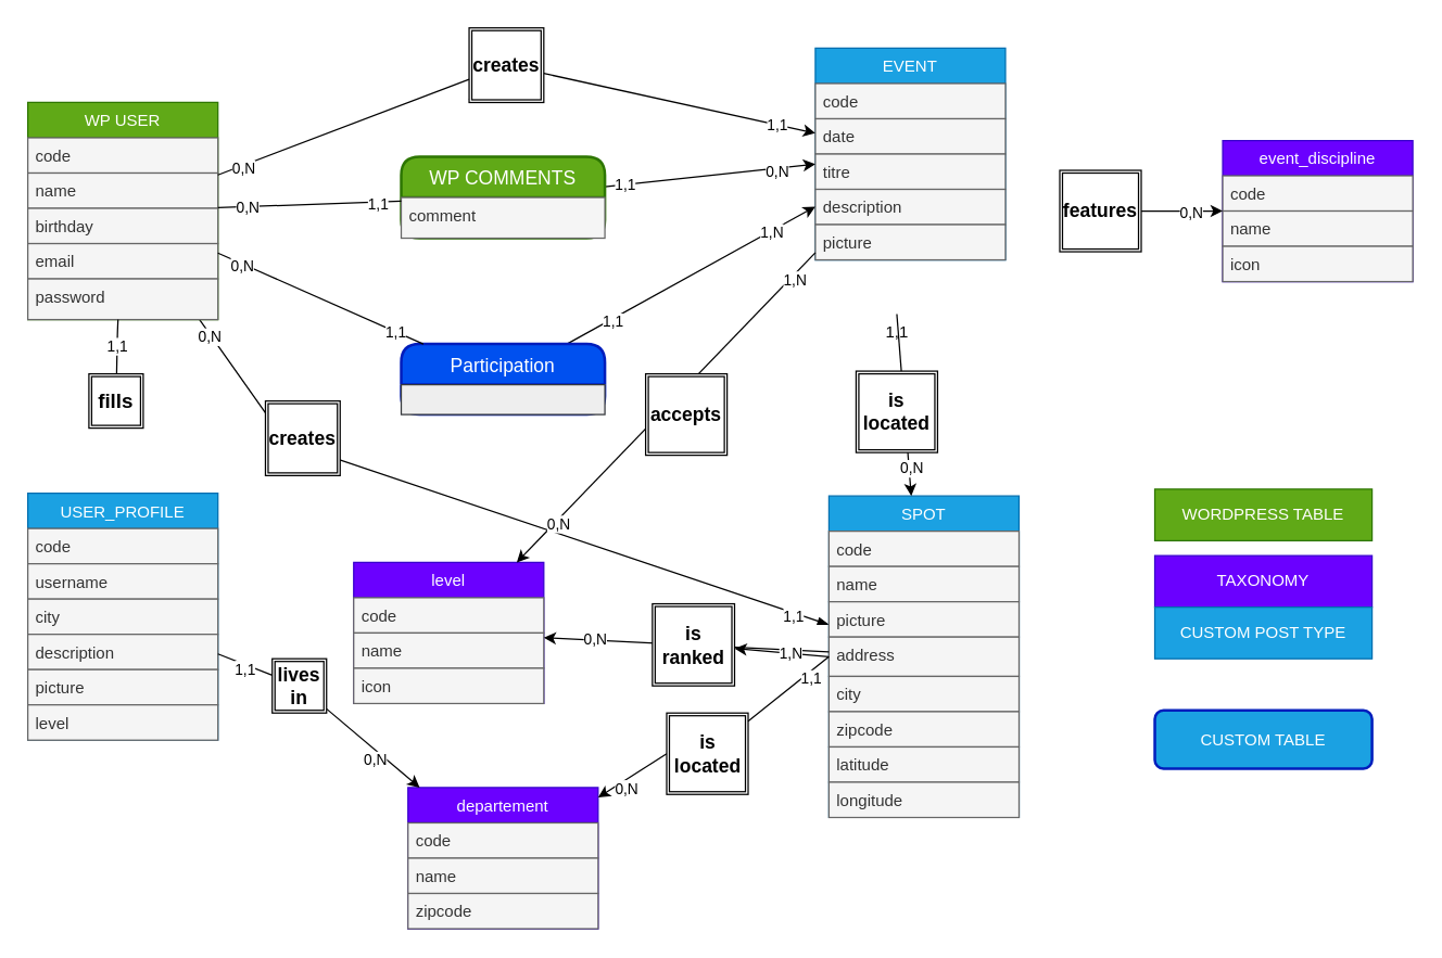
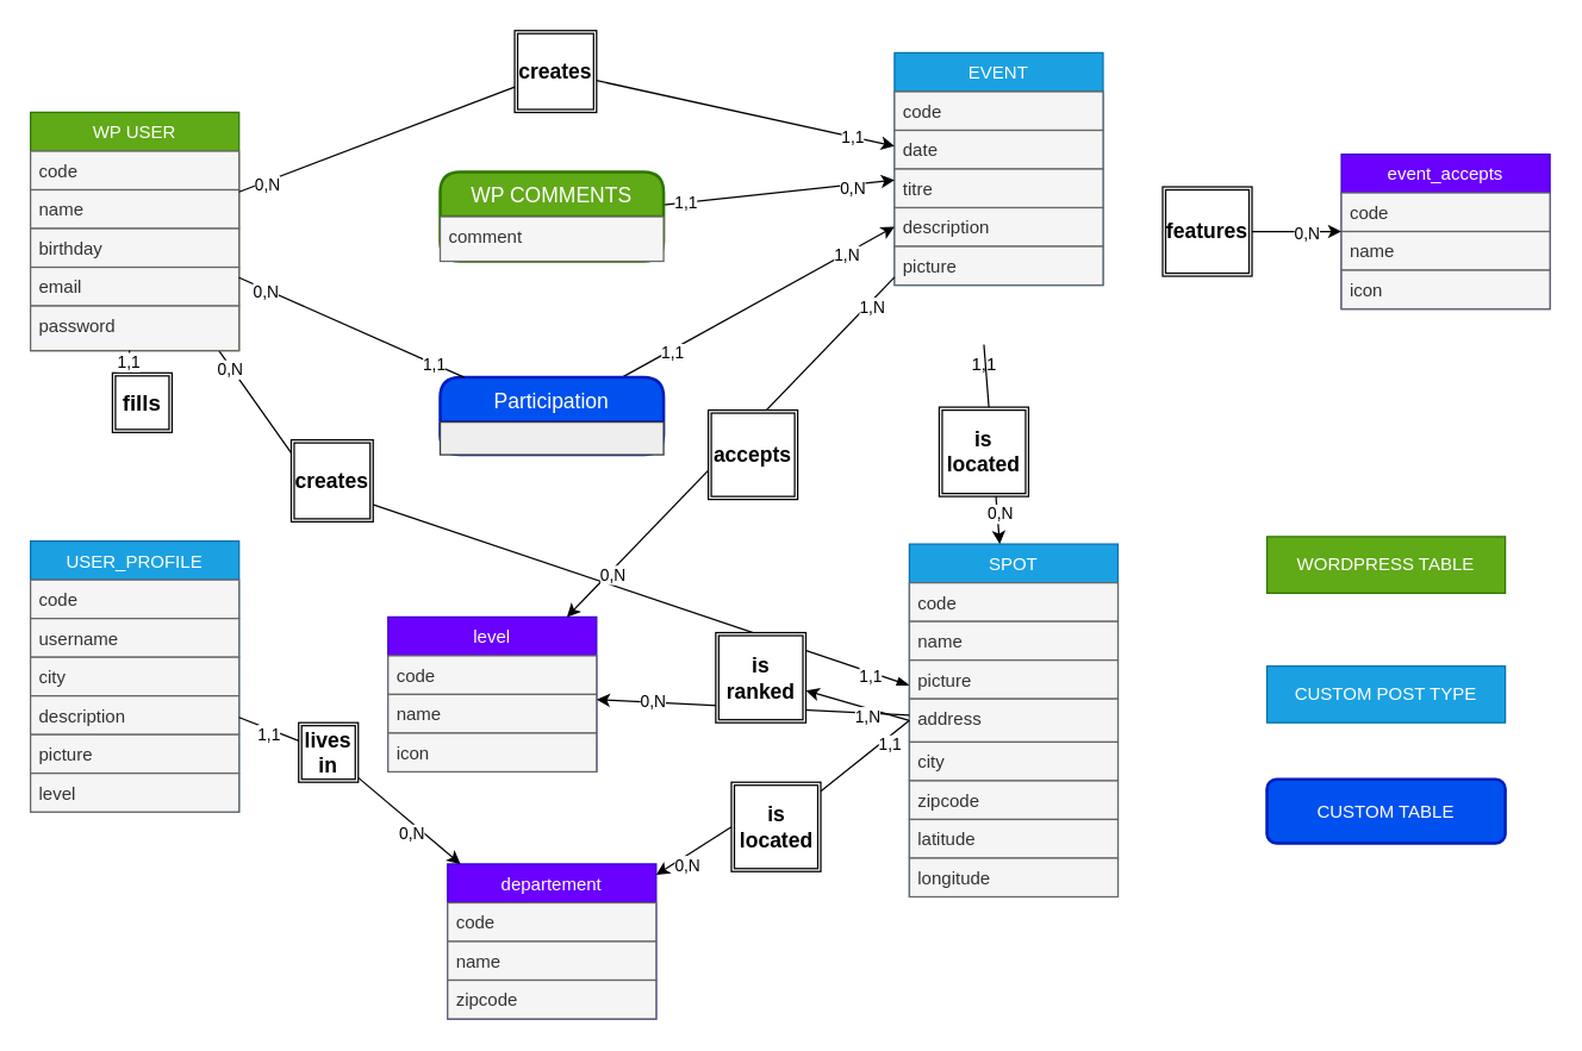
- <mxCell id="57" value="event_discipline" style="swimlane;fontStyle=0;childLayout=stackLayout;horizontal=1;startSize=26;fillColor=#6a00ff;horizontalStack=0;resizeParent=1;resizeParentMax=0;resizeLast=0;collapsible=1;marginBottom=0;strokeColor=#3700CC;fontColor=#ffffff;" parent="1" vertex="1"><mxGeometry x="900" y="103" width="140" height="104" as="geometry"><mxRectangle y="90" width="70" height="26" as="alternateBounds" /></mxGeometry></mxCell>
+ <mxCell id="57" value="event_accepts" style="swimlane;fontStyle=0;childLayout=stackLayout;horizontal=1;startSize=26;fillColor=#6a00ff;horizontalStack=0;resizeParent=1;resizeParentMax=0;resizeLast=0;collapsible=1;marginBottom=0;strokeColor=#3700CC;fontColor=#ffffff;" parent="1" vertex="1"><mxGeometry x="900" y="103" width="140" height="104" as="geometry"><mxRectangle y="90" width="70" height="26" as="alternateBounds" /></mxGeometry></mxCell>
- <mxCell id="49" value="" style="edgeStyle=none;html=1;endArrow=none;" parent="1" source="5" target="47" edge="1"><mxGeometry relative="1" as="geometry"><mxPoint x="240" y="225.34" as="sourcePoint" /><mxPoint x="570" y="264.66" as="targetPoint" /></mxGeometry></mxCell>
- <mxCell id="50" value="0,N" style="edgeLabel;html=1;align=center;verticalAlign=middle;resizable=0;points=[];" parent="49" connectable="0" vertex="1"><mxGeometry x="-0.689" y="-1" relative="1" as="geometry"><mxPoint as="offset" /></mxGeometry></mxCell>
- <mxCell id="51" value="1,1" style="edgeLabel;html=1;align=center;verticalAlign=middle;resizable=0;points=[];" parent="49" connectable="0" vertex="1"><mxGeometry x="0.748" y="-1" relative="1" as="geometry"><mxPoint as="offset" /></mxGeometry></mxCell>
- <mxCell id="82" value="&lt;font style=&quot;font-size: 15px&quot;&gt;&lt;b&gt;fills&lt;/b&gt;&lt;/font&gt;" style="shape=ext;double=1;whiteSpace=wrap;html=1;aspect=fixed;" parent="1" vertex="1"><mxGeometry x="65" y="275" width="40" height="40" as="geometry" /></mxCell>
+ <mxCell id="82" value="&lt;font style=&quot;font-size: 15px&quot;&gt;&lt;b&gt;fills&lt;/b&gt;&lt;/font&gt;" style="shape=ext;double=1;whiteSpace=wrap;html=1;aspect=fixed;" parent="1" vertex="1"><mxGeometry x="75" y="250" width="40" height="40" as="geometry" /></mxCell>
- <mxCell id="97" value="TAXONOMY" style="rounded=0;whiteSpace=wrap;html=1;fillColor=#6a00ff;strokeColor=#3700CC;fontColor=#ffffff;" parent="1" vertex="1"><mxGeometry x="850" y="409" width="160" height="38" as="geometry" /></mxCell>
- <mxCell id="93" value="&lt;font style=&quot;font-size: 14px&quot;&gt;&lt;b&gt;is ranked&lt;/b&gt;&lt;/font&gt;" style="shape=ext;double=1;whiteSpace=wrap;html=1;aspect=fixed;" parent="1" vertex="1"><mxGeometry x="480" y="444.5" width="60.5" height="60.5" as="geometry" /></mxCell>
+ <mxCell id="93" value="&lt;font style=&quot;font-size: 14px&quot;&gt;&lt;b&gt;is ranked&lt;/b&gt;&lt;/font&gt;" style="shape=ext;double=1;whiteSpace=wrap;html=1;aspect=fixed;" parent="1" vertex="1"><mxGeometry x="480" y="424.5" width="60.5" height="60.5" as="geometry" /></mxCell>
- <mxCell id="100" value="CUSTOM TABLE" style="rounded=1;whiteSpace=wrap;html=1;strokeWidth=2;fillColor=#1ba1e2;strokeColor=#001DBC;fontColor=#ffffff;" parent="1" vertex="1"><mxGeometry x="850" y="523" width="160" height="43" as="geometry" /></mxCell>
+ <mxCell id="100" value="CUSTOM TABLE" style="rounded=1;whiteSpace=wrap;html=1;strokeWidth=2;fillColor=#0050ef;strokeColor=#001DBC;fontColor=#ffffff;" parent="1" vertex="1"><mxGeometry x="850" y="523" width="160" height="43" as="geometry" /></mxCell>
